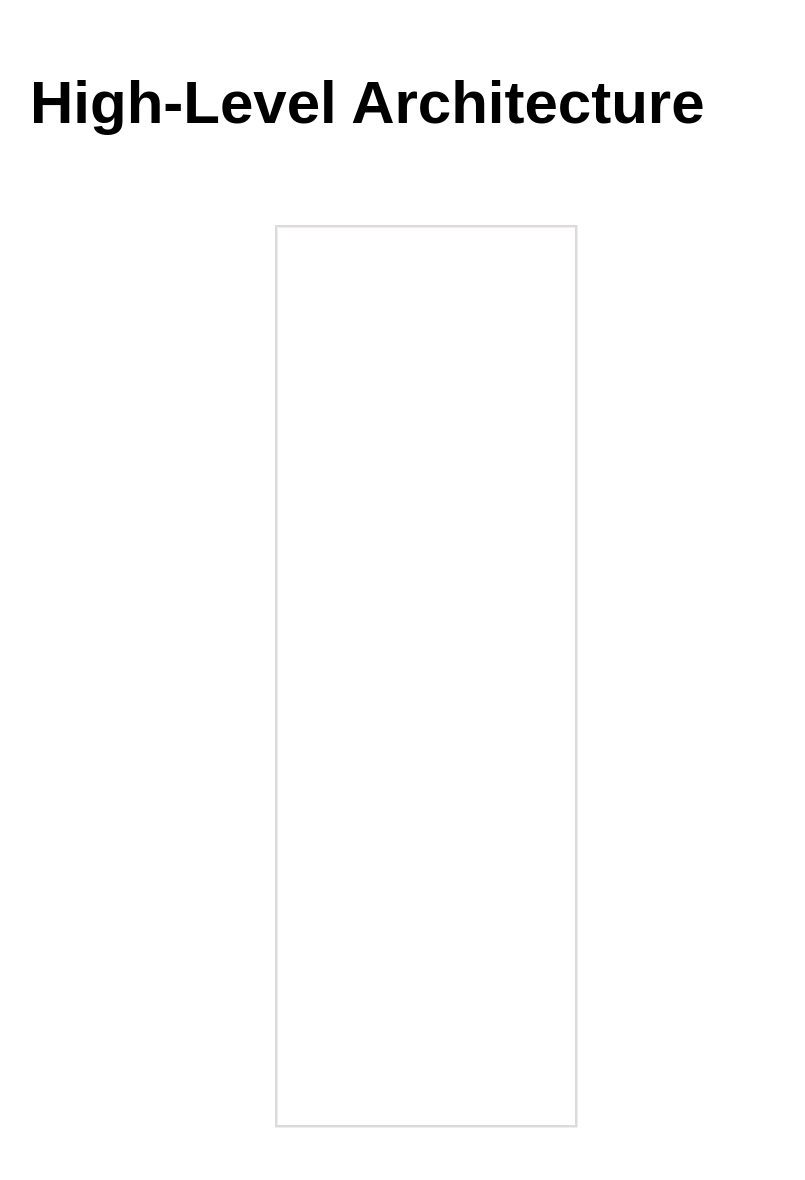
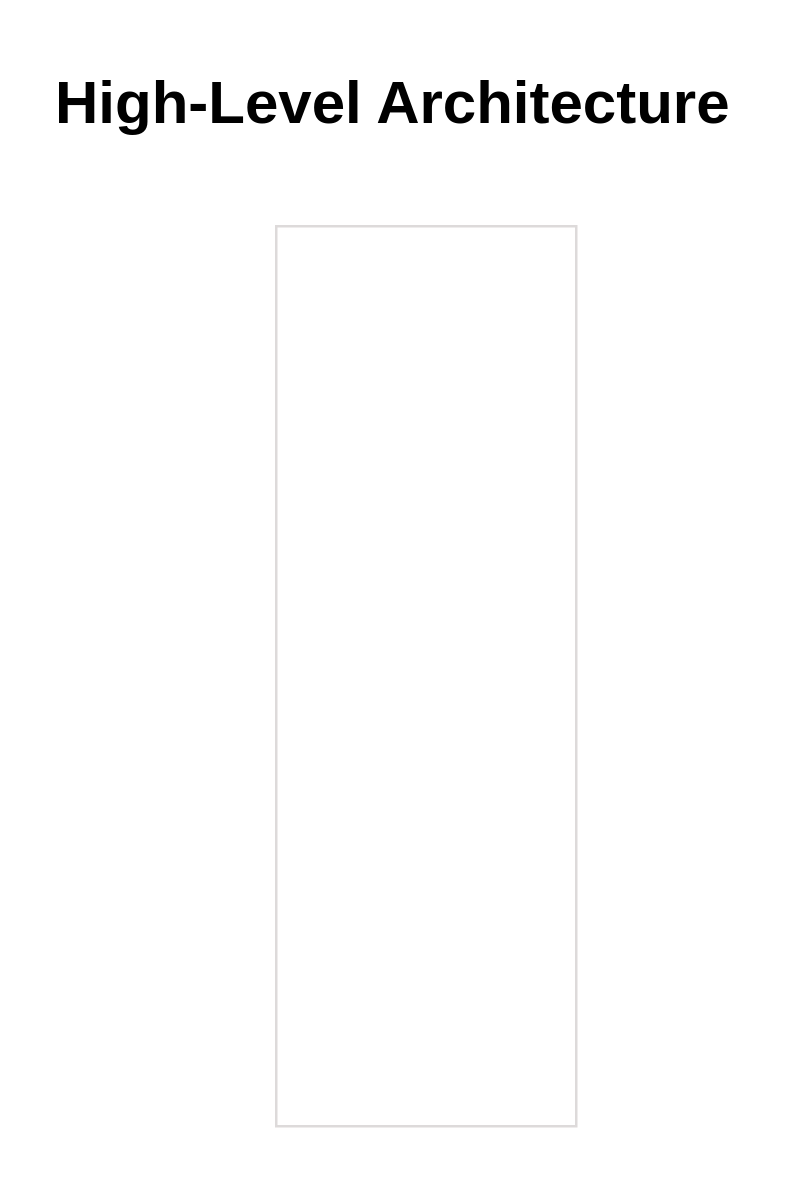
- <mxCell id="3" value="&lt;h1 style=&quot;margin-top: 0px;&quot;&gt;High-Level Architecture&lt;/h1&gt;" style="text;html=1;whiteSpace=wrap;overflow=hidden;rounded=0;" parent="1" vertex="1"><mxGeometry x="10" y="20" width="280" height="40" as="geometry" /></mxCell>
+ <mxCell id="3" value="&lt;h1 style=&quot;margin-top: 0px;&quot;&gt;High-Level Architecture&lt;/h1&gt;" style="text;html=1;whiteSpace=wrap;overflow=hidden;rounded=0;" parent="1" vertex="1"><mxGeometry x="20" y="20" width="280" height="40" as="geometry" /></mxCell>
